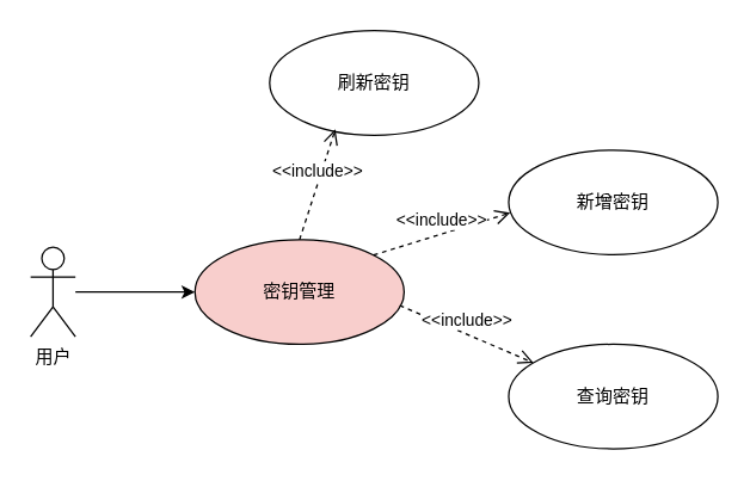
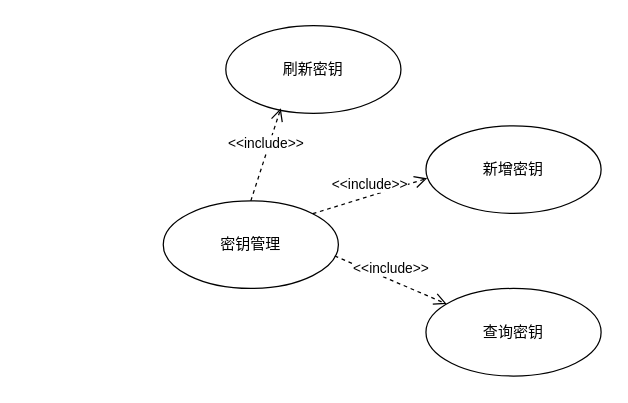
- <mxCell id="3" value="用户" style="shape=umlActor;verticalLabelPosition=bottom;verticalAlign=top;html=1;outlineConnect=0;" vertex="1" parent="1"><mxGeometry x="20" y="165" width="30" height="60" as="geometry" /></mxCell>
- <mxCell id="2" value="" style="rounded=0;orthogonalLoop=1;jettySize=auto;html=1;" edge="1" parent="1" source="3" target="4"><mxGeometry relative="1" as="geometry" /></mxCell>
- <mxCell id="4" value="密钥管理" style="ellipse;whiteSpace=wrap;html=1;fillColor=#f8cecc;" vertex="1" parent="1"><mxGeometry x="130" y="160" width="140" height="70" as="geometry" /></mxCell>
+ <mxCell id="4" value="密钥管理" style="ellipse;whiteSpace=wrap;html=1;" vertex="1" parent="1"><mxGeometry x="130" y="160" width="140" height="70" as="geometry" /></mxCell>
